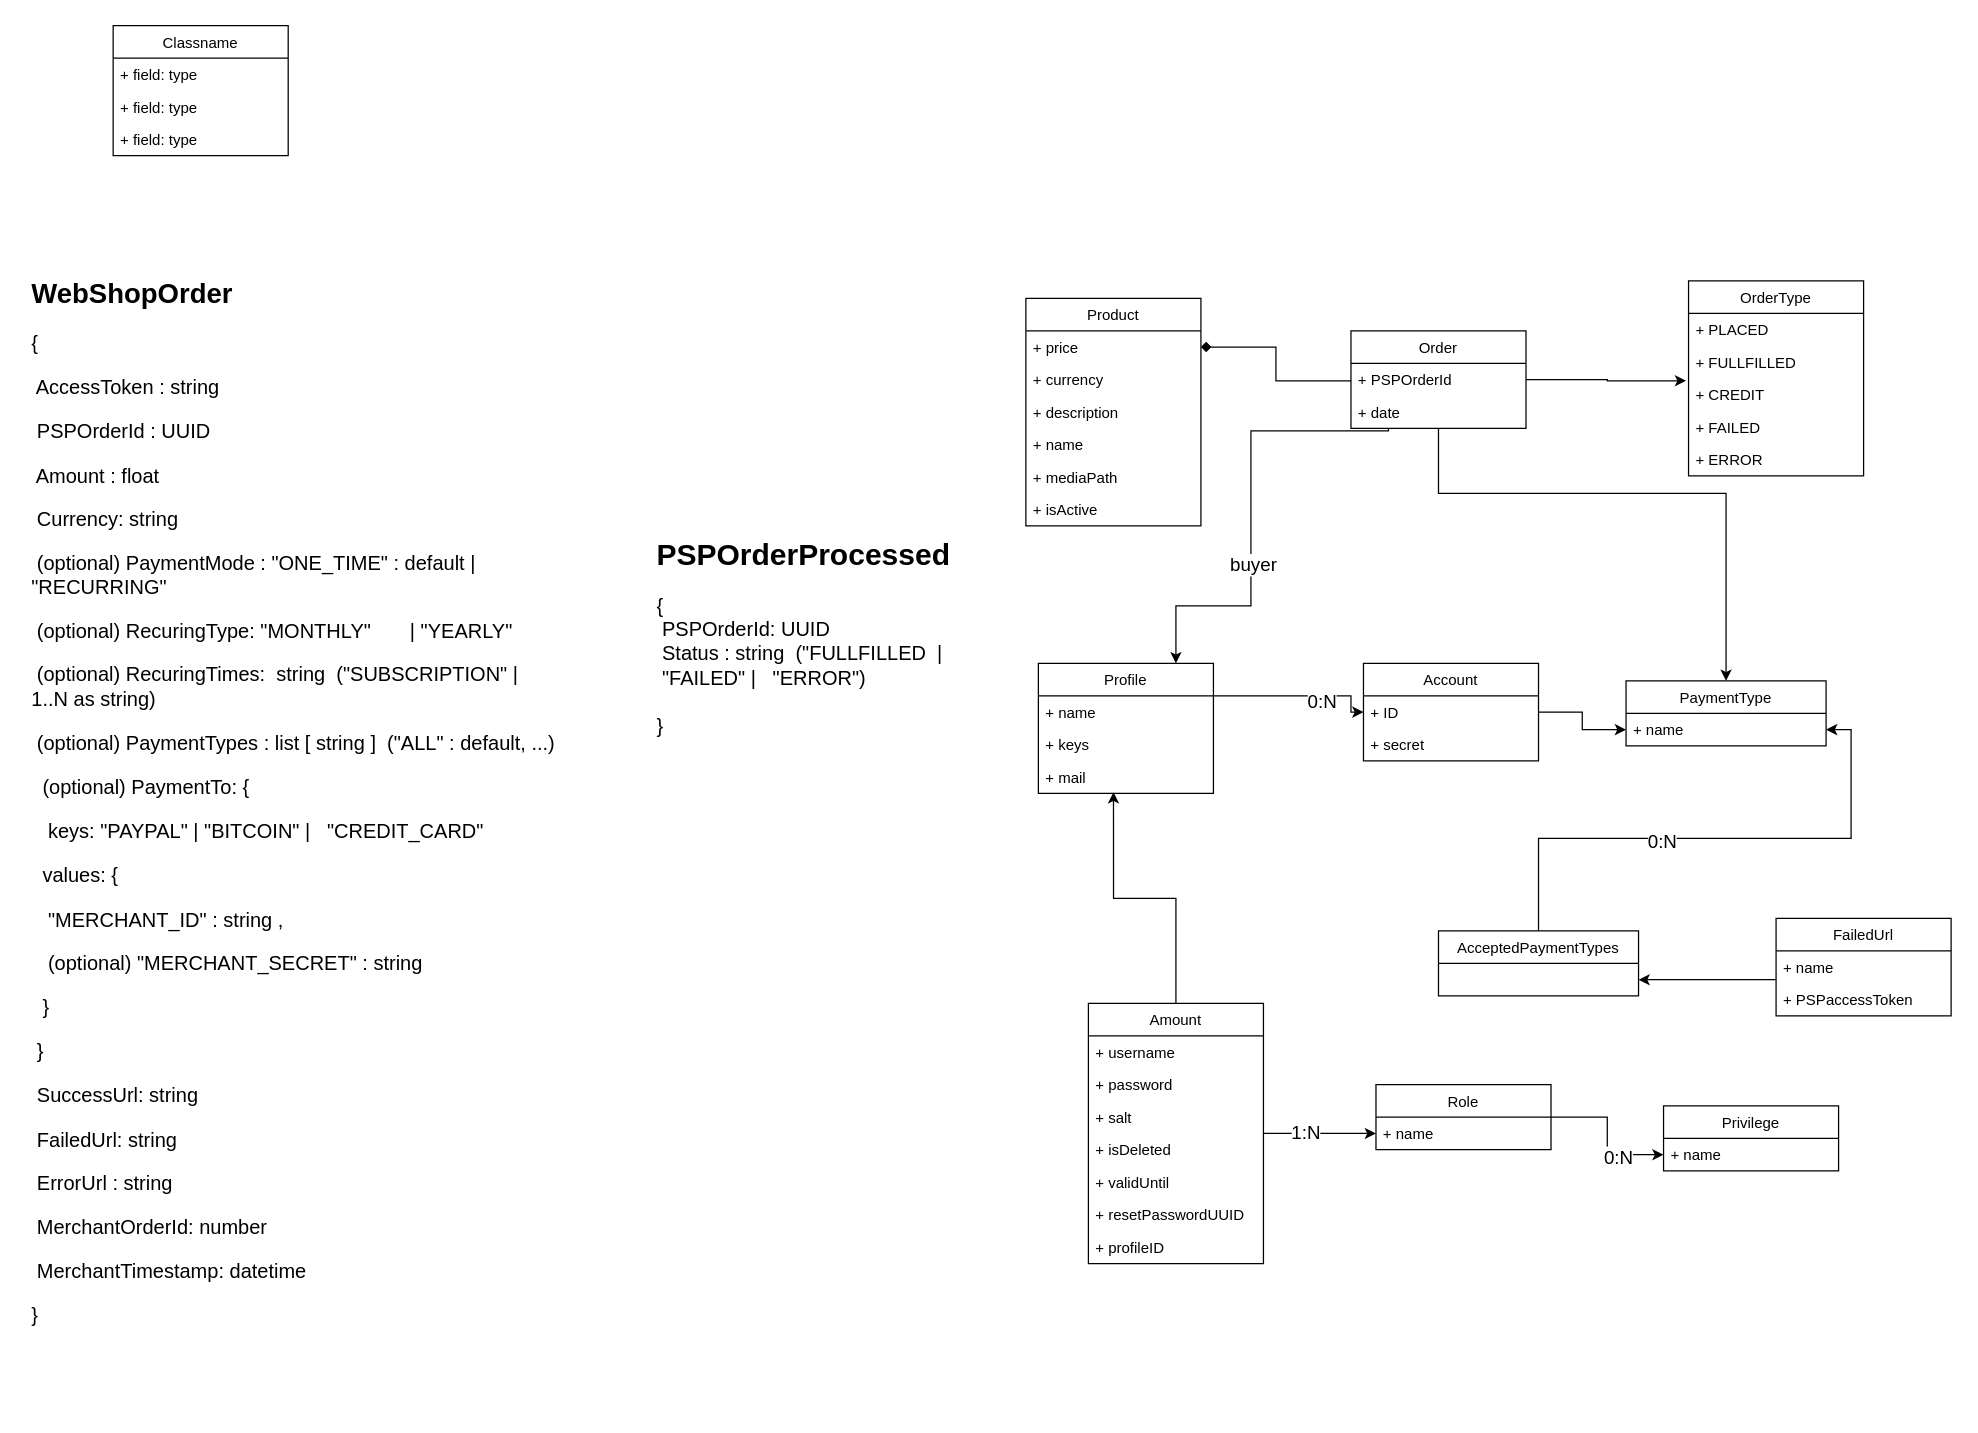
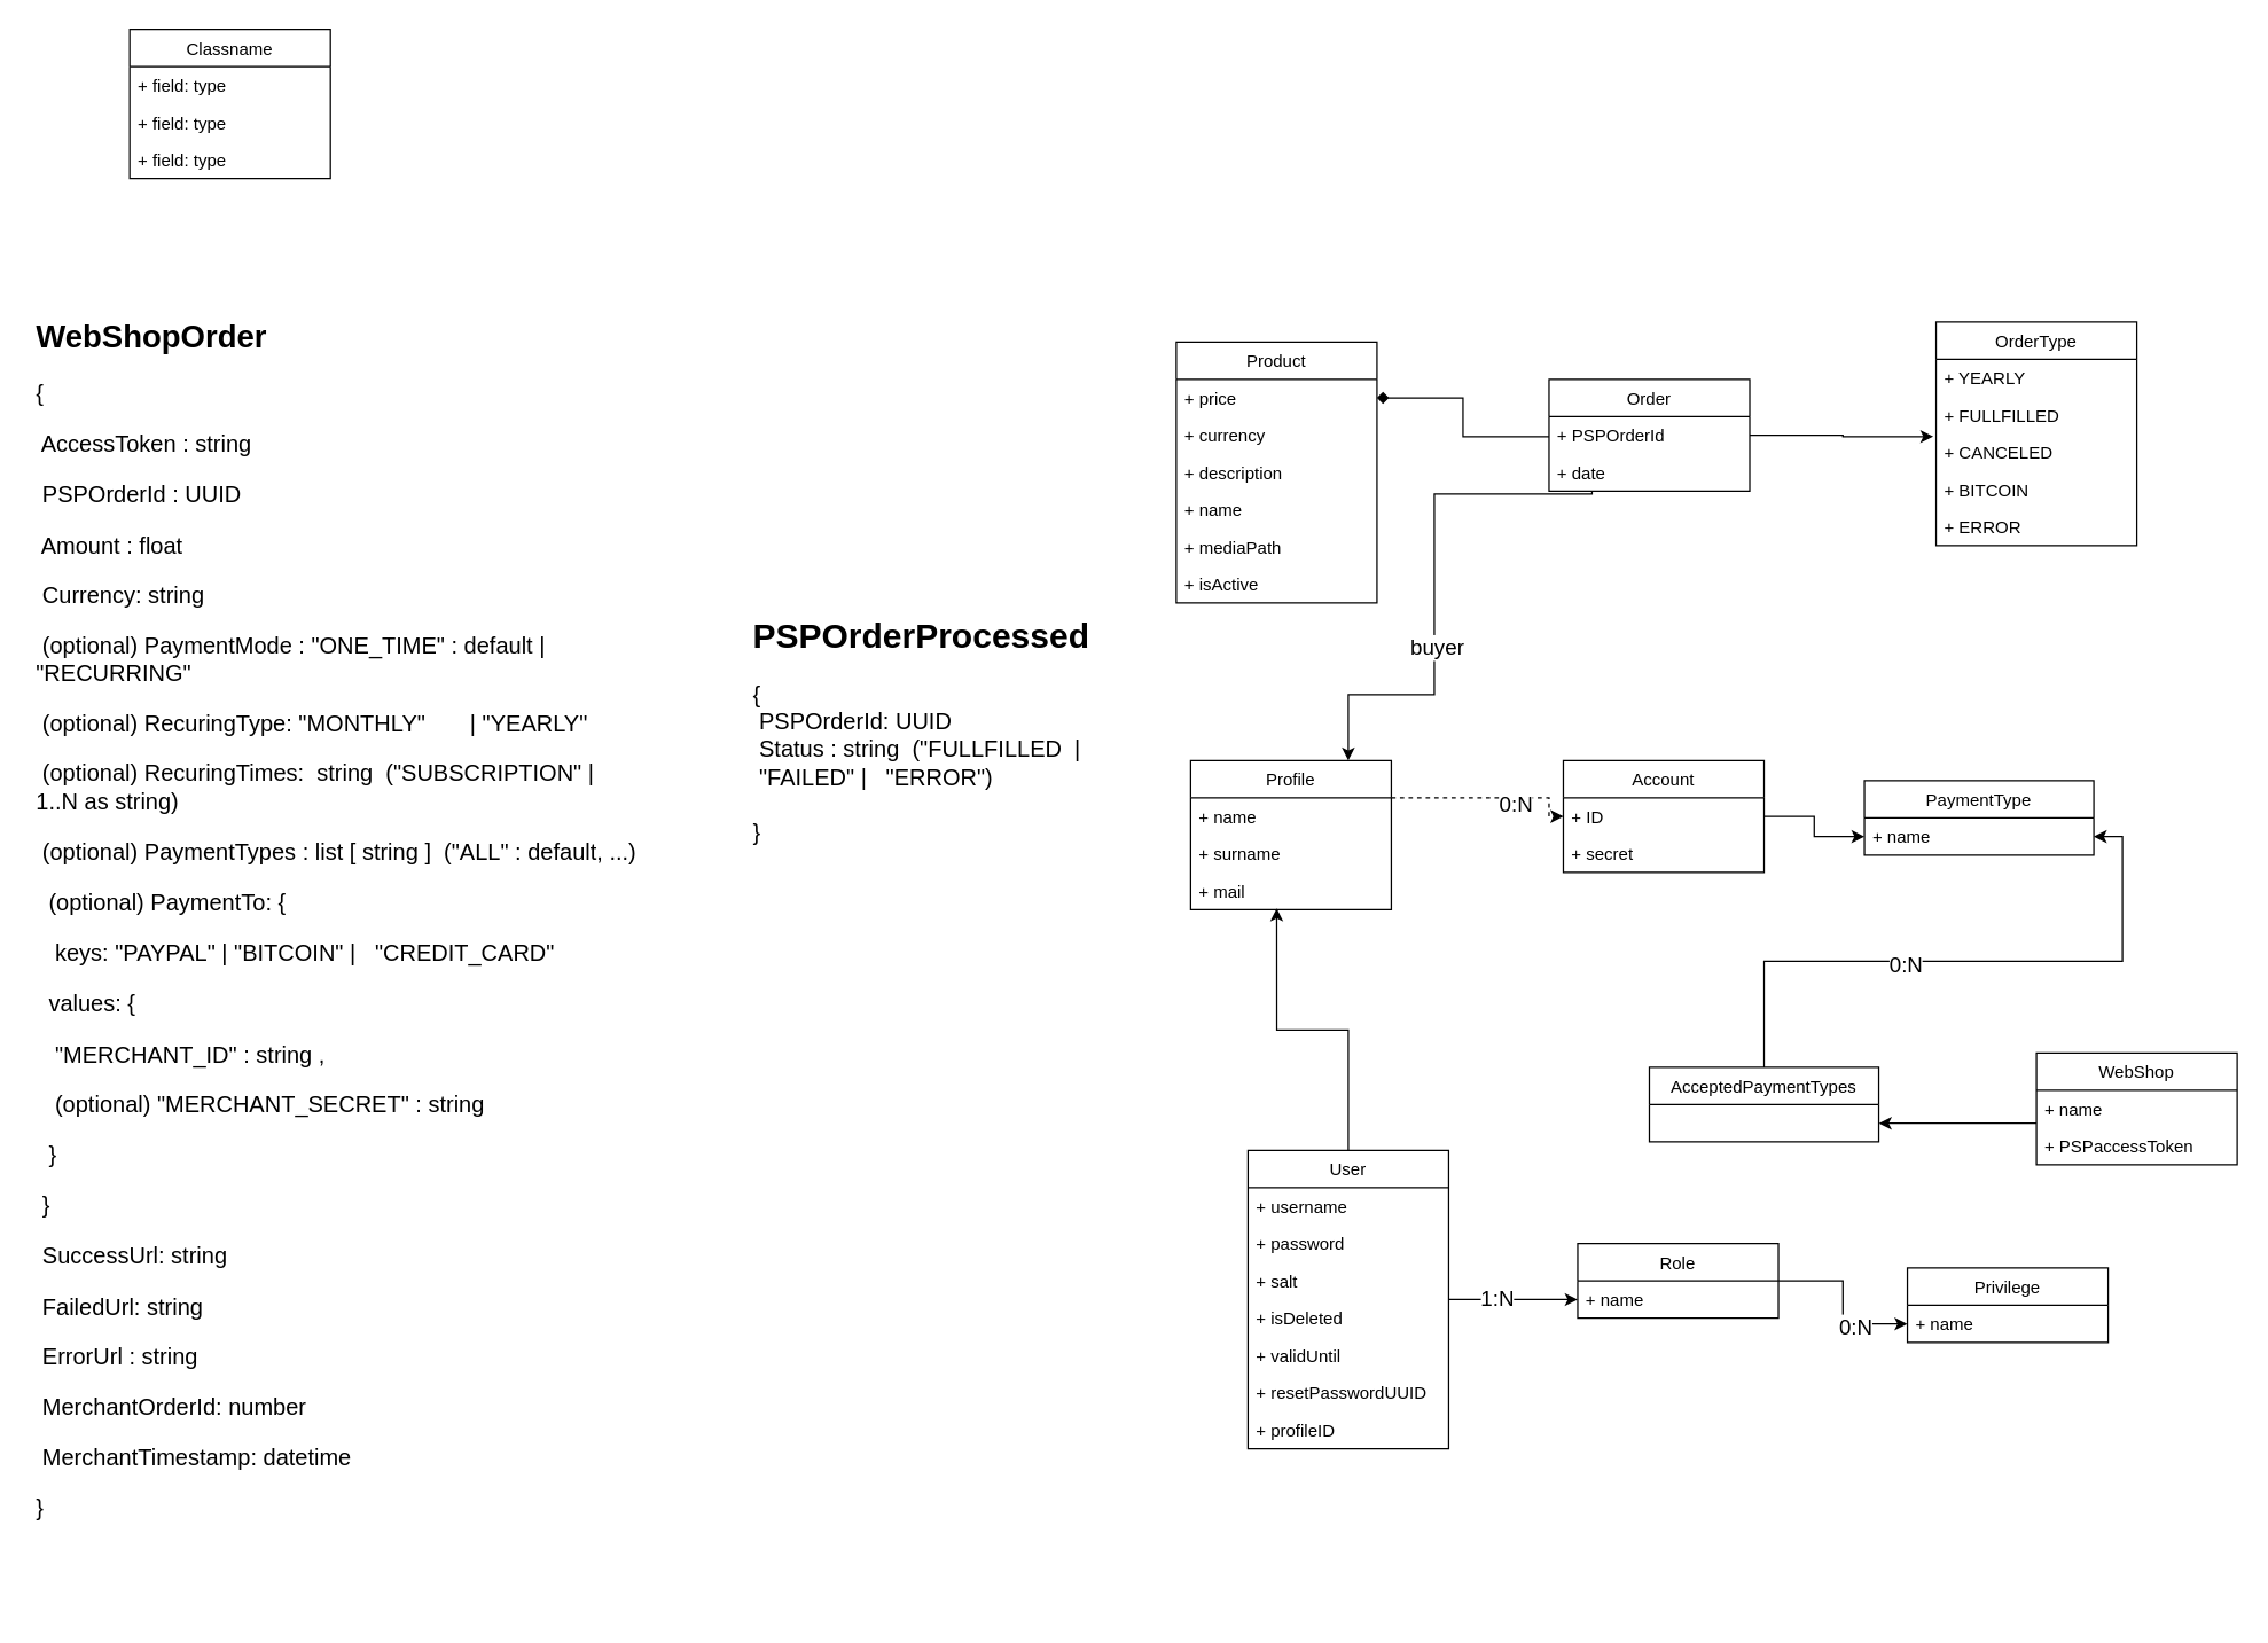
- <mxCell id="51" value="+ PLACED" style="text;strokeColor=none;fillColor=none;align=left;verticalAlign=top;spacingLeft=4;spacingRight=4;overflow=hidden;rotatable=0;points=[[0,0.5],[1,0.5]];portConstraint=eastwest;fontSize=12;" parent="50" vertex="1"><mxGeometry y="26" width="140" height="26" as="geometry" /></mxCell>
+ <mxCell id="51" value="+ YEARLY" style="text;strokeColor=none;fillColor=none;align=left;verticalAlign=top;spacingLeft=4;spacingRight=4;overflow=hidden;rotatable=0;points=[[0,0.5],[1,0.5]];portConstraint=eastwest;fontSize=12;" parent="50" vertex="1"><mxGeometry y="26" width="140" height="26" as="geometry" /></mxCell>
- <mxCell id="53" value="+ CREDIT" style="text;strokeColor=none;fillColor=none;align=left;verticalAlign=top;spacingLeft=4;spacingRight=4;overflow=hidden;rotatable=0;points=[[0,0.5],[1,0.5]];portConstraint=eastwest;fontSize=12;" parent="50" vertex="1"><mxGeometry y="78" width="140" height="26" as="geometry" /></mxCell>
+ <mxCell id="53" value="+ CANCELED" style="text;strokeColor=none;fillColor=none;align=left;verticalAlign=top;spacingLeft=4;spacingRight=4;overflow=hidden;rotatable=0;points=[[0,0.5],[1,0.5]];portConstraint=eastwest;fontSize=12;" parent="50" vertex="1"><mxGeometry y="78" width="140" height="26" as="geometry" /></mxCell>
- <mxCell id="54" value="+ FAILED" style="text;strokeColor=none;fillColor=none;align=left;verticalAlign=top;spacingLeft=4;spacingRight=4;overflow=hidden;rotatable=0;points=[[0,0.5],[1,0.5]];portConstraint=eastwest;fontSize=12;" vertex="1" parent="50"><mxGeometry y="104" width="140" height="26" as="geometry" /></mxCell>
+ <mxCell id="54" value="+ BITCOIN" style="text;strokeColor=none;fillColor=none;align=left;verticalAlign=top;spacingLeft=4;spacingRight=4;overflow=hidden;rotatable=0;points=[[0,0.5],[1,0.5]];portConstraint=eastwest;fontSize=12;" vertex="1" parent="50"><mxGeometry y="104" width="140" height="26" as="geometry" /></mxCell>
- <mxCell id="22" style="edgeStyle=orthogonalEdgeStyle;rounded=0;orthogonalLoop=1;jettySize=auto;html=1;entryX=0.5;entryY=0;entryDx=0;entryDy=0;fontSize=15;" parent="1" source="24" target="27" edge="1"><mxGeometry relative="1" as="geometry"><Array as="points"><mxPoint x="1150" y="394" /><mxPoint x="1380" y="394" /></Array></mxGeometry></mxCell>
- <mxCell id="13" style="edgeStyle=orthogonalEdgeStyle;rounded=0;orthogonalLoop=1;jettySize=auto;html=1;entryX=0;entryY=0.5;entryDx=0;entryDy=0;" parent="1" source="15" target="30" edge="1"><mxGeometry relative="1" as="geometry"><Array as="points"><mxPoint x="1080" y="556" /></Array></mxGeometry></mxCell>
+ <mxCell id="13" style="edgeStyle=orthogonalEdgeStyle;rounded=0;orthogonalLoop=1;jettySize=auto;html=1;entryX=0;entryY=0.5;entryDx=0;entryDy=0;dashed=1;" parent="1" source="15" target="30" edge="1"><mxGeometry relative="1" as="geometry"><Array as="points"><mxPoint x="1080" y="556" /></Array></mxGeometry></mxCell>
- <mxCell id="17" value="+ keys" style="text;strokeColor=none;fillColor=none;align=left;verticalAlign=top;spacingLeft=4;spacingRight=4;overflow=hidden;rotatable=0;points=[[0,0.5],[1,0.5]];portConstraint=eastwest;" parent="15" vertex="1"><mxGeometry y="52" width="140" height="26" as="geometry" /></mxCell>
+ <mxCell id="17" value="+ surname" style="text;strokeColor=none;fillColor=none;align=left;verticalAlign=top;spacingLeft=4;spacingRight=4;overflow=hidden;rotatable=0;points=[[0,0.5],[1,0.5]];portConstraint=eastwest;" parent="15" vertex="1"><mxGeometry y="52" width="140" height="26" as="geometry" /></mxCell>
- <mxCell id="10" value="FailedUrl" style="swimlane;fontStyle=0;childLayout=stackLayout;horizontal=1;startSize=26;fillColor=none;horizontalStack=0;resizeParent=1;resizeParentMax=0;resizeLast=0;collapsible=1;marginBottom=0;" parent="1" vertex="1"><mxGeometry x="1420" y="734" width="140" height="78" as="geometry" /></mxCell>
+ <mxCell id="10" value="WebShop" style="swimlane;fontStyle=0;childLayout=stackLayout;horizontal=1;startSize=26;fillColor=none;horizontalStack=0;resizeParent=1;resizeParentMax=0;resizeLast=0;collapsible=1;marginBottom=0;" parent="1" vertex="1"><mxGeometry x="1420" y="734" width="140" height="78" as="geometry" /></mxCell>
- <mxCell id="36" value="Amount" style="swimlane;fontStyle=0;childLayout=stackLayout;horizontal=1;startSize=26;fillColor=none;horizontalStack=0;resizeParent=1;resizeParentMax=0;resizeLast=0;collapsible=1;marginBottom=0;" parent="1" vertex="1"><mxGeometry x="870" y="802" width="140" height="208" as="geometry" /></mxCell>
+ <mxCell id="36" value="User" style="swimlane;fontStyle=0;childLayout=stackLayout;horizontal=1;startSize=26;fillColor=none;horizontalStack=0;resizeParent=1;resizeParentMax=0;resizeLast=0;collapsible=1;marginBottom=0;" parent="1" vertex="1"><mxGeometry x="870" y="802" width="140" height="208" as="geometry" /></mxCell>
